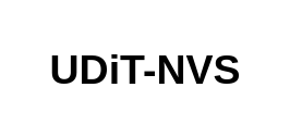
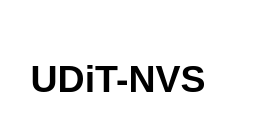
- <mxCell id="2" value="&lt;b&gt;UDiT-NVS&lt;/b&gt;" style="text;html=1;align=center;verticalAlign=middle;resizable=0;points=[];autosize=1;strokeColor=none;fillColor=none;fontSize=25;" vertex="1" parent="1"><mxGeometry x="20" y="20" width="135" height="42" as="geometry" /></mxCell>
+ <mxCell id="2" value="&lt;b&gt;UDiT-NVS&lt;/b&gt;" style="text;html=1;align=center;verticalAlign=middle;resizable=0;points=[];autosize=1;strokeColor=none;fillColor=none;fontSize=25;" vertex="1" parent="1"><mxGeometry x="10" y="30" width="135" height="42" as="geometry" /></mxCell>
